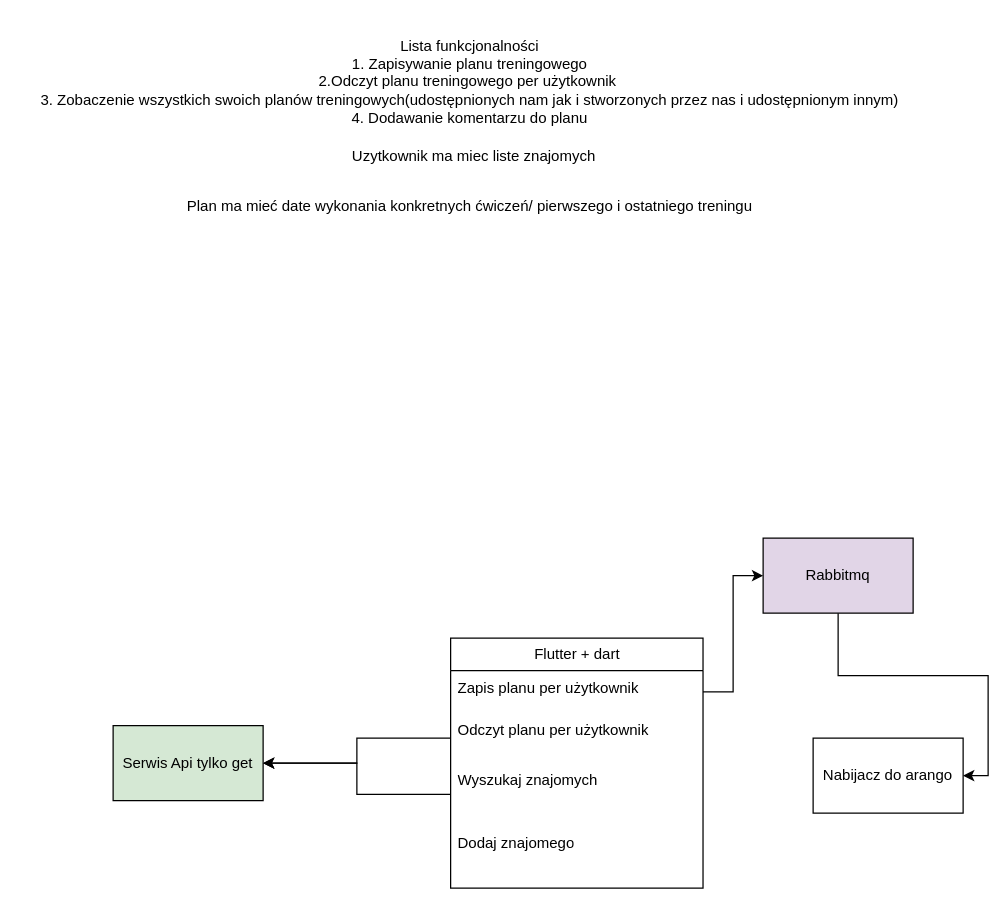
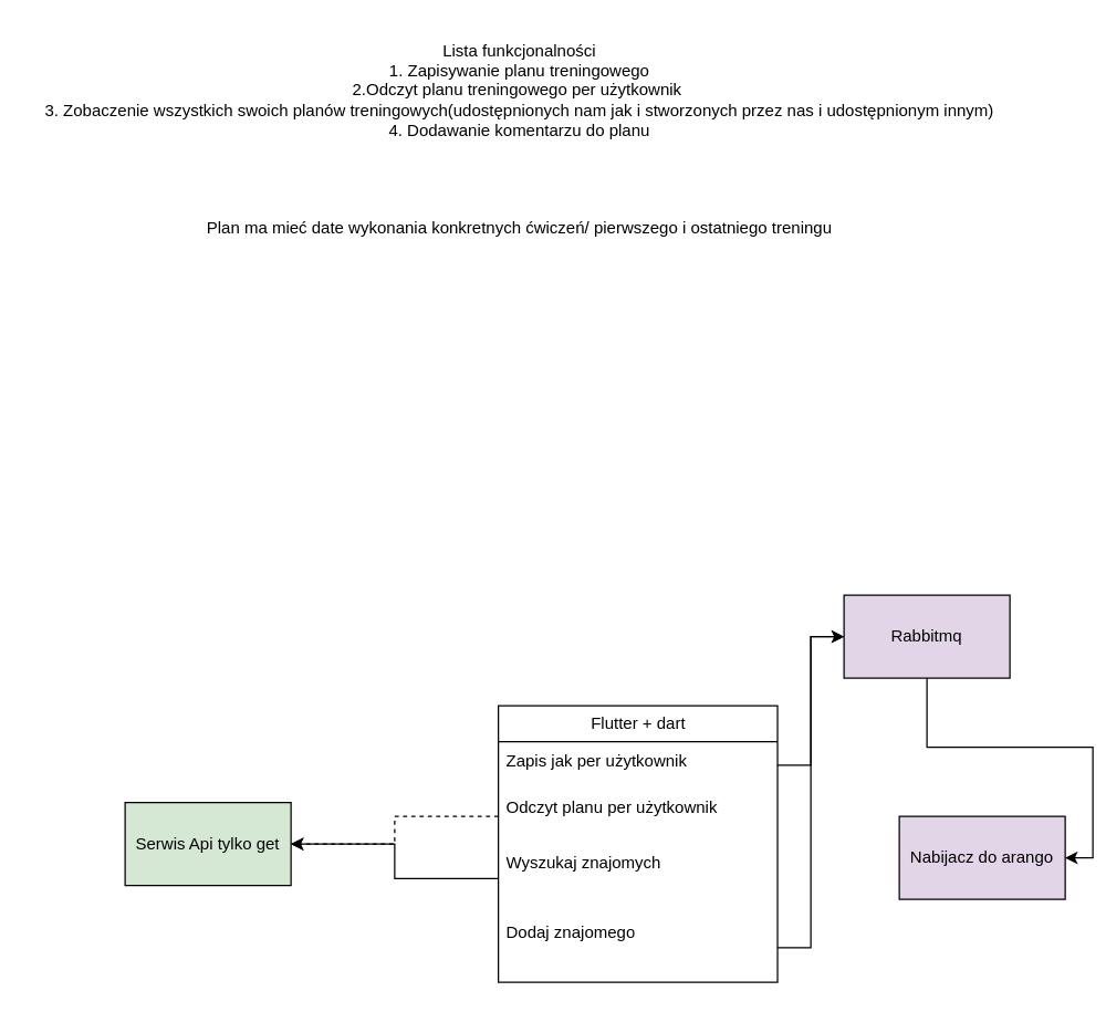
- <mxCell id="8" value="Uzytkownik ma miec liste znajomych&amp;nbsp;" style="text;html=1;align=center;verticalAlign=middle;resizable=0;points=[];autosize=1;strokeColor=none;fillColor=none;" vertex="1" parent="1"><mxGeometry x="270" y="110" width="220" height="30" as="geometry" /></mxCell>
- <mxCell id="4" value="Zapis planu per użytkownik" style="text;strokeColor=none;fillColor=none;align=left;verticalAlign=top;spacingLeft=4;spacingRight=4;overflow=hidden;rotatable=0;points=[[0,0.5],[1,0.5]];portConstraint=eastwest;whiteSpace=wrap;html=1;" vertex="1" parent="3"><mxGeometry y="26" width="201.92" height="34" as="geometry" /></mxCell>
+ <mxCell id="4" value="Zapis jak per użytkownik" style="text;strokeColor=none;fillColor=none;align=left;verticalAlign=top;spacingLeft=4;spacingRight=4;overflow=hidden;rotatable=0;points=[[0,0.5],[1,0.5]];portConstraint=eastwest;whiteSpace=wrap;html=1;" vertex="1" parent="3"><mxGeometry y="26" width="201.92" height="34" as="geometry" /></mxCell>
- <mxCell id="11" style="edgeStyle=orthogonalEdgeStyle;rounded=0;orthogonalLoop=1;jettySize=auto;html=1;entryX=1;entryY=0.5;entryDx=0;entryDy=0;" edge="1" parent="1" source="5" target="10"><mxGeometry relative="1" as="geometry" /></mxCell>
+ <mxCell id="11" style="edgeStyle=orthogonalEdgeStyle;rounded=0;orthogonalLoop=1;jettySize=auto;html=1;entryX=1;entryY=0.5;entryDx=0;entryDy=0;dashed=1;" edge="1" parent="1" source="5" target="10"><mxGeometry relative="1" as="geometry" /></mxCell>
- <mxCell id="9" value="Nabijacz do arango" style="whiteSpace=wrap;html=1;" vertex="1" parent="1"><mxGeometry x="650" y="590" width="120" height="60" as="geometry" /></mxCell>
+ <mxCell id="9" value="Nabijacz do arango" style="whiteSpace=wrap;html=1;fillColor=#e1d5e7;" vertex="1" parent="1"><mxGeometry x="650" y="590" width="120" height="60" as="geometry" /></mxCell>
+ <mxCell id="16" style="edgeStyle=orthogonalEdgeStyle;rounded=0;orthogonalLoop=1;jettySize=auto;html=1;entryX=0;entryY=0.5;entryDx=0;entryDy=0;" edge="1" parent="1" source="7" target="14"><mxGeometry relative="1" as="geometry" /></mxCell>
